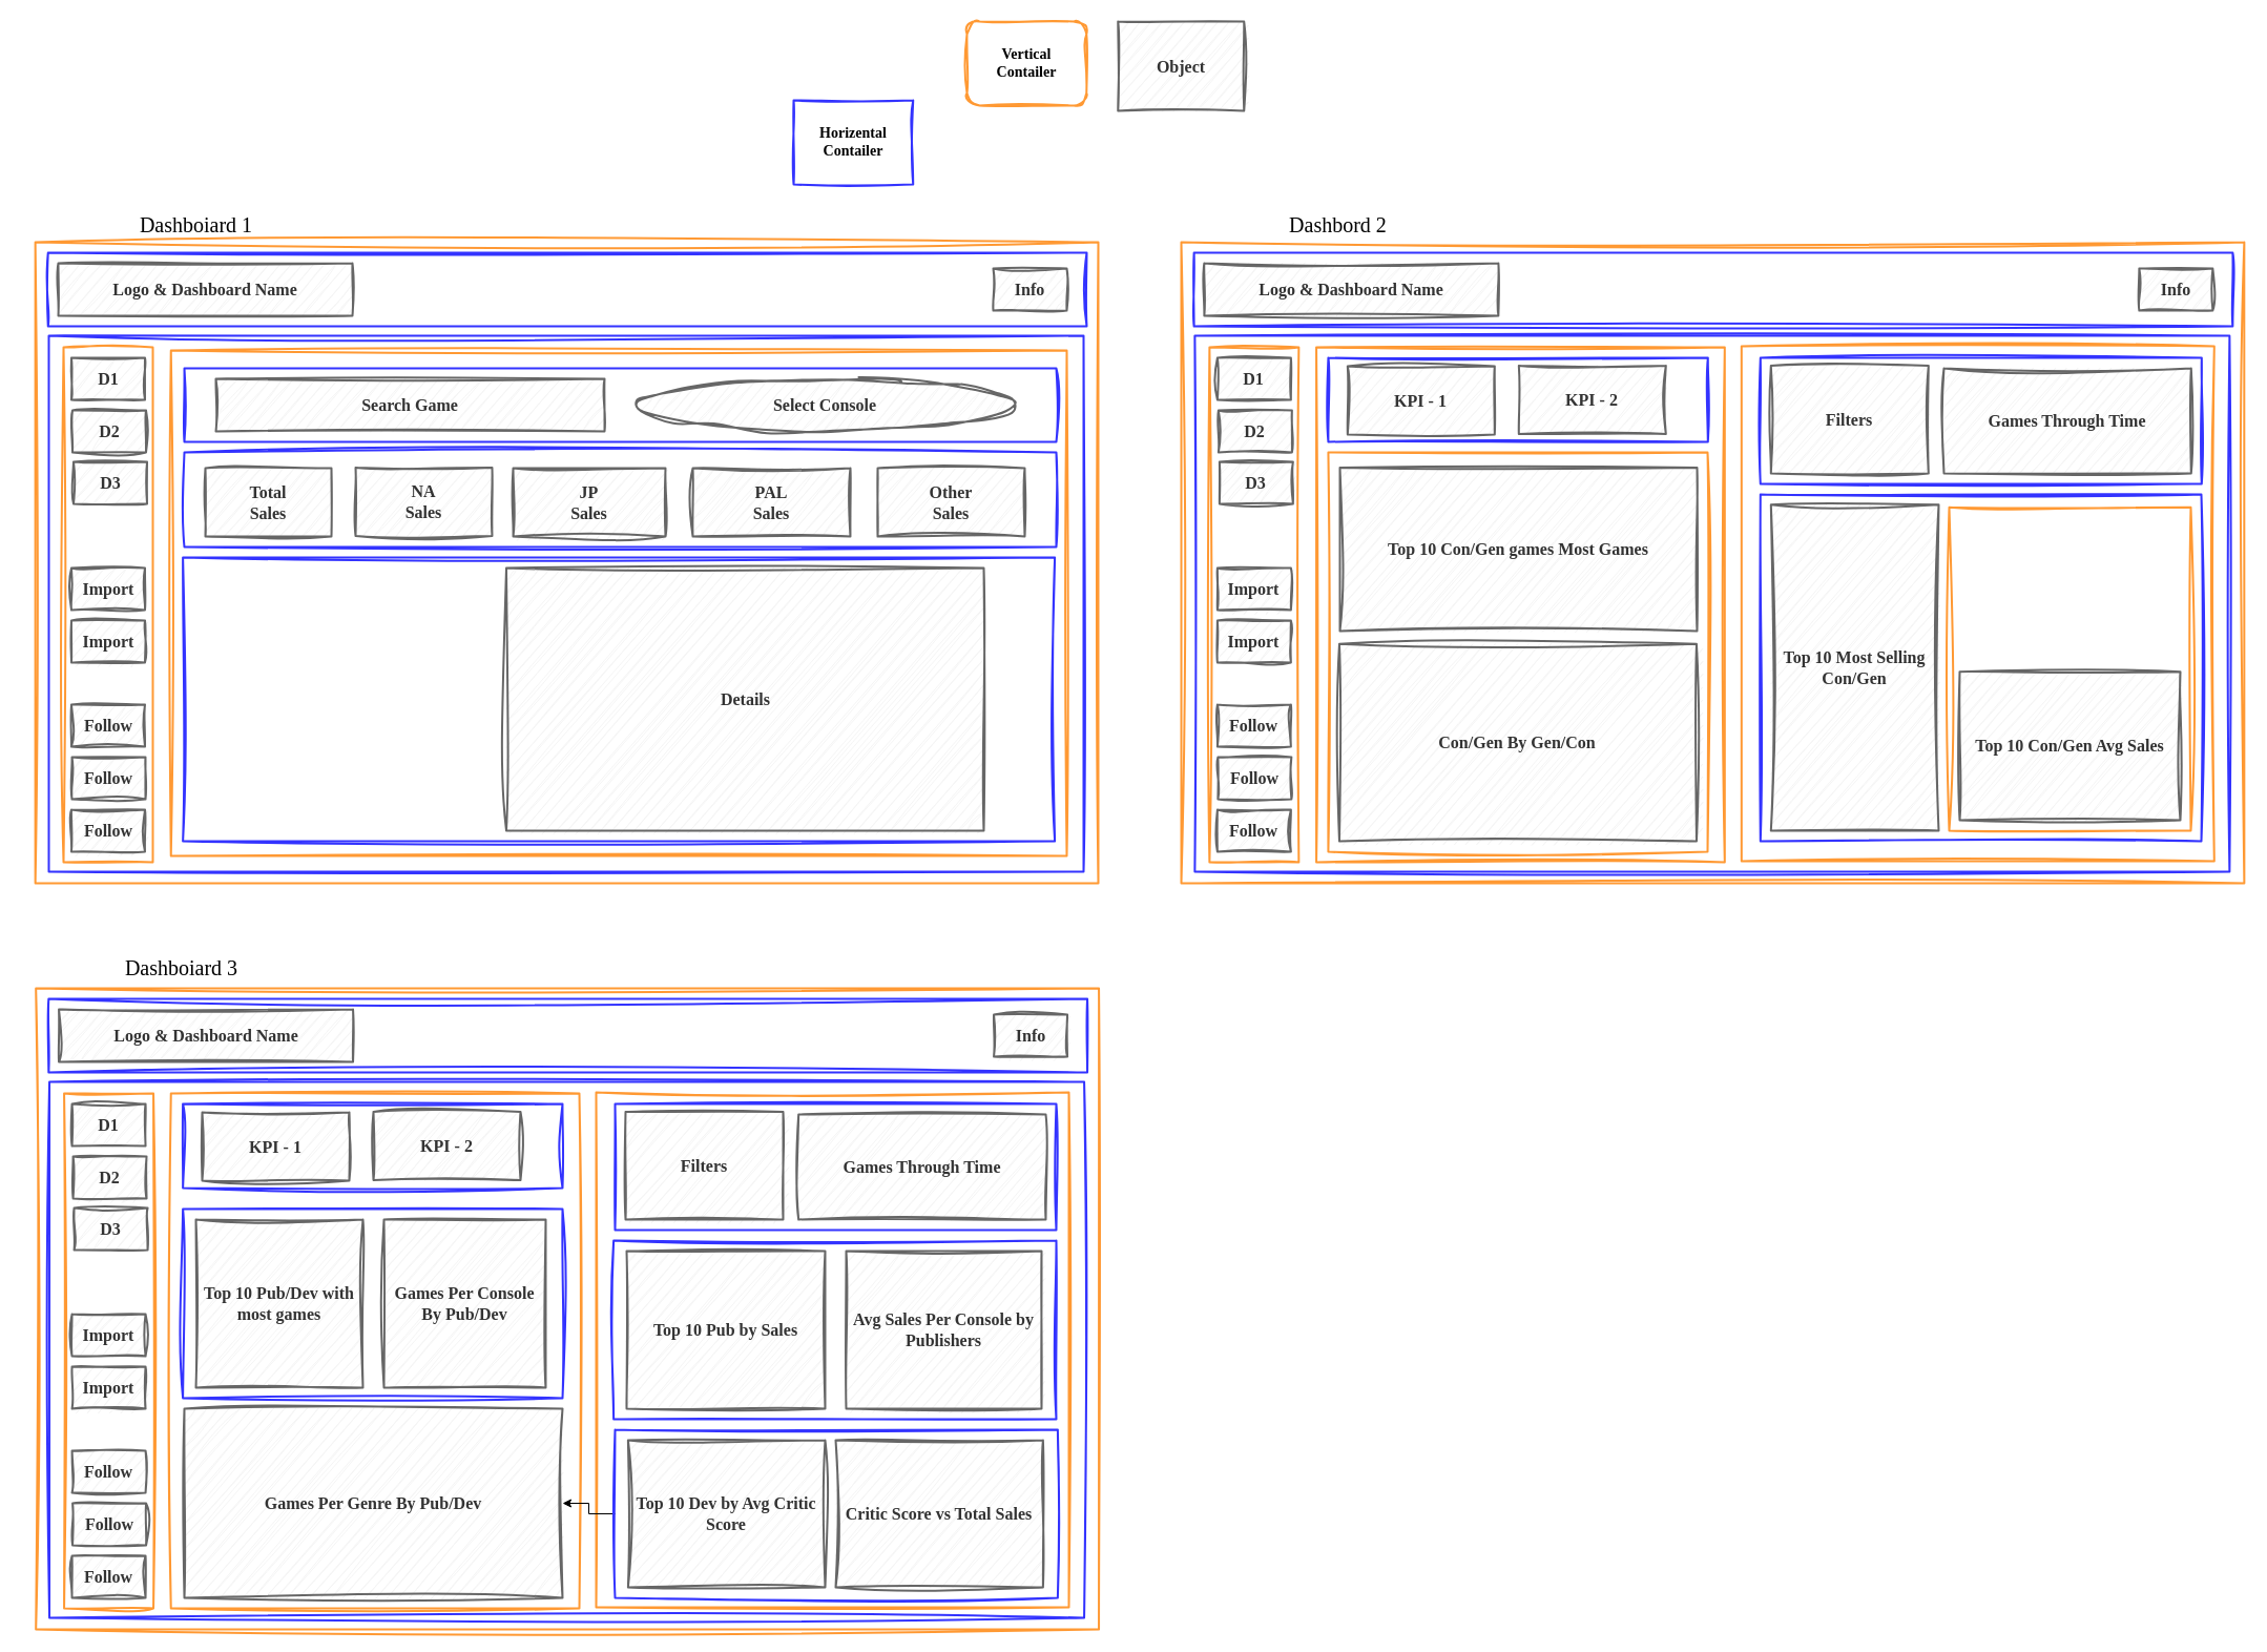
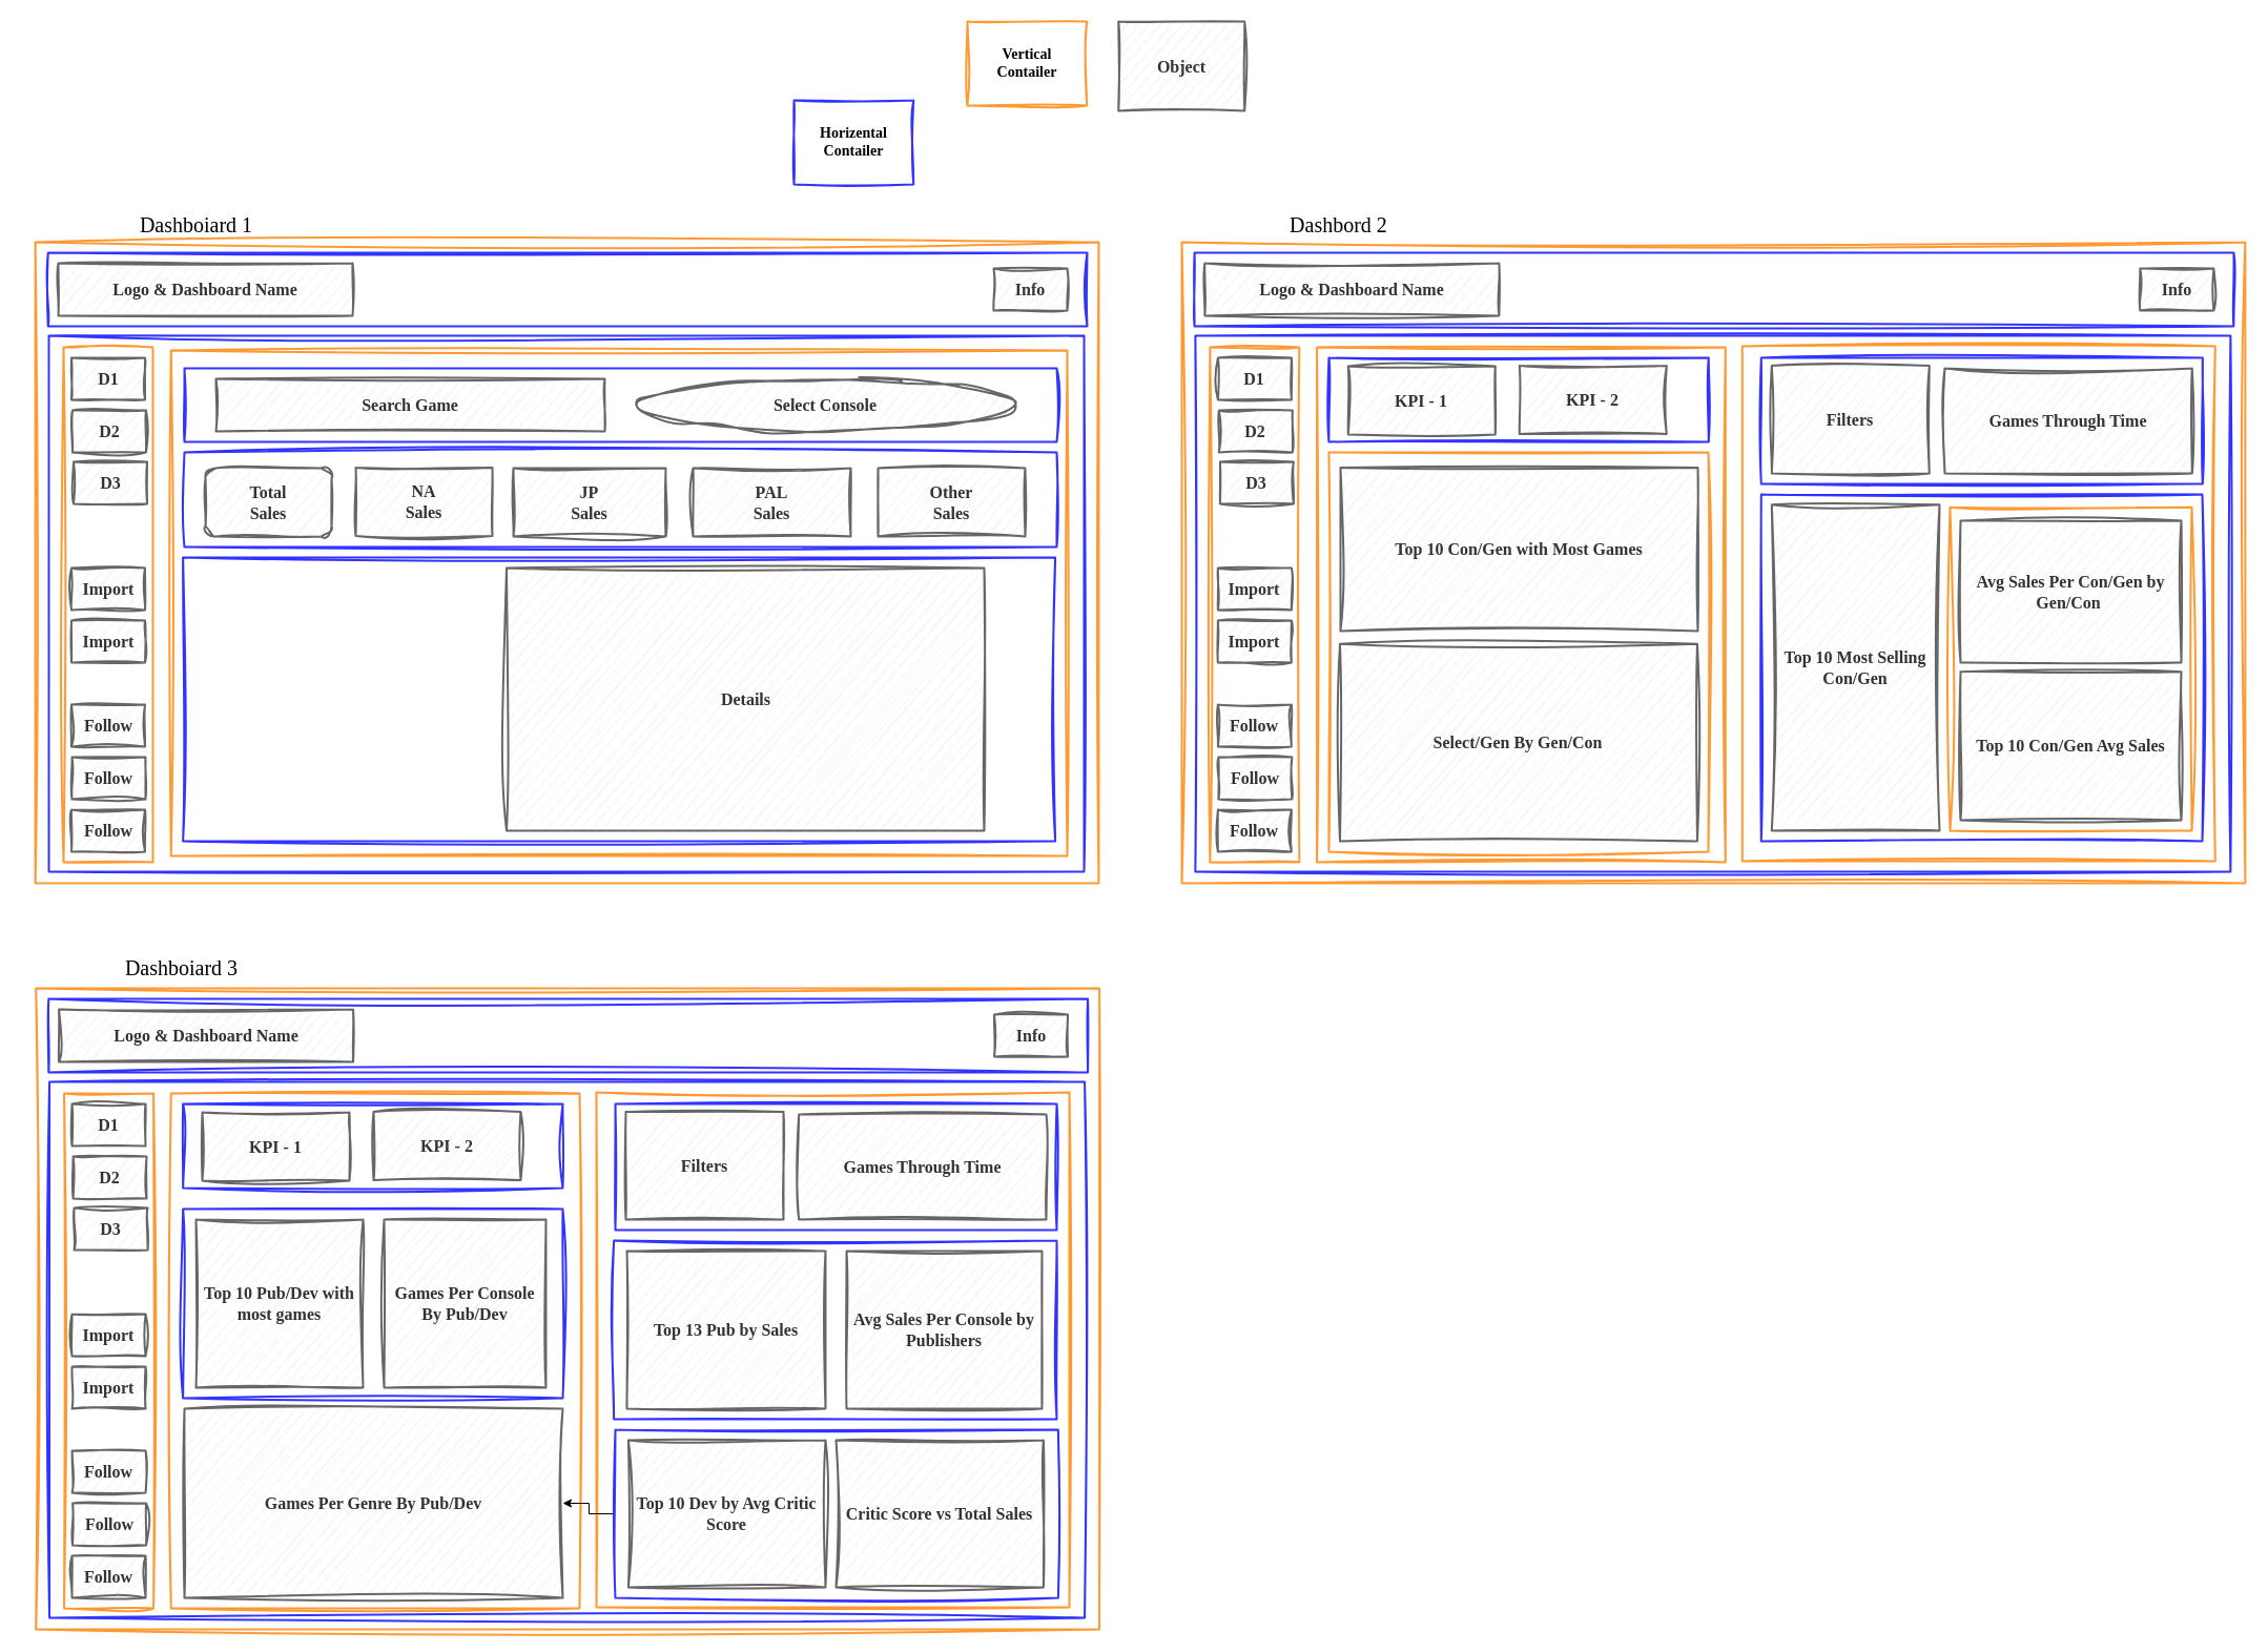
- <mxCell id="94" value="Vertical&lt;br&gt;Contailer" style="whiteSpace=wrap;html=1;fillColor=none;strokeColor=#FF9933;strokeWidth=2;sketch=1;curveFitting=1;jiggle=2;fontFamily=Architects Daughter;fontSource=https%3A%2F%2Ffonts.googleapis.com%2Fcss%3Ffamily%3DArchitects%2BDaughter;fontStyle=1;fontSize=14;rounded=1;" vertex="1" parent="1"><mxGeometry x="920" y="20" width="113.75" height="80" as="geometry" /></mxCell>
+ <mxCell id="94" value="Vertical&lt;br&gt;Contailer" style="rounded=0;whiteSpace=wrap;html=1;fillColor=none;strokeColor=#FF9933;strokeWidth=2;sketch=1;curveFitting=1;jiggle=2;fontFamily=Architects Daughter;fontSource=https%3A%2F%2Ffonts.googleapis.com%2Fcss%3Ffamily%3DArchitects%2BDaughter;fontStyle=1;fontSize=14;" vertex="1" parent="1"><mxGeometry x="920" y="20" width="113.75" height="80" as="geometry" /></mxCell>
- <mxCell id="20" value="Total&lt;div&gt;Sales&lt;/div&gt;" style="rounded=0;whiteSpace=wrap;html=1;fillColor=#f5f5f5;fontColor=#333333;strokeColor=#666666;strokeWidth=2;sketch=1;curveFitting=1;jiggle=2;fontFamily=Architects Daughter;fontSource=https%3A%2F%2Ffonts.googleapis.com%2Fcss%3Ffamily%3DArchitects%2BDaughter;fontSize=16;fontStyle=1" vertex="1" parent="1"><mxGeometry x="195" y="445" width="120" height="65" as="geometry" /></mxCell>
+ <mxCell id="20" value="Total&lt;div&gt;Sales&lt;/div&gt;" style="whiteSpace=wrap;html=1;fillColor=#f5f5f5;fontColor=#333333;strokeColor=#666666;strokeWidth=2;sketch=1;curveFitting=1;jiggle=2;fontFamily=Architects Daughter;fontSource=https%3A%2F%2Ffonts.googleapis.com%2Fcss%3Ffamily%3DArchitects%2BDaughter;fontSize=16;fontStyle=1;rounded=1;" vertex="1" parent="1"><mxGeometry x="195" y="445" width="120" height="65" as="geometry" /></mxCell>
- <mxCell id="86" value="Top 10 Con/Gen games Most Games" style="rounded=0;whiteSpace=wrap;html=1;fillColor=#f5f5f5;fontColor=#333333;strokeColor=#666666;strokeWidth=2;sketch=1;curveFitting=1;jiggle=2;fontFamily=Architects Daughter;fontSource=https%3A%2F%2Ffonts.googleapis.com%2Fcss%3Ffamily%3DArchitects%2BDaughter;fontSize=16;fontStyle=1" vertex="1" parent="1"><mxGeometry x="1275" y="444.5" width="340" height="155.5" as="geometry" /></mxCell>
+ <mxCell id="86" value="Top 10 Con/Gen with Most Games" style="rounded=0;whiteSpace=wrap;html=1;fillColor=#f5f5f5;fontColor=#333333;strokeColor=#666666;strokeWidth=2;sketch=1;curveFitting=1;jiggle=2;fontFamily=Architects Daughter;fontSource=https%3A%2F%2Ffonts.googleapis.com%2Fcss%3Ffamily%3DArchitects%2BDaughter;fontSize=16;fontStyle=1" vertex="1" parent="1"><mxGeometry x="1275" y="444.5" width="340" height="155.5" as="geometry" /></mxCell>
+ <mxCell id="91" value="Avg Sales Per Con/Gen by Gen/Con&amp;nbsp;" style="rounded=0;whiteSpace=wrap;html=1;fillColor=#f5f5f5;fontColor=#333333;strokeColor=#666666;strokeWidth=2;sketch=1;curveFitting=1;jiggle=2;fontFamily=Architects Daughter;fontSource=https%3A%2F%2Ffonts.googleapis.com%2Fcss%3Ffamily%3DArchitects%2BDaughter;fontSize=16;fontStyle=1" vertex="1" parent="1"><mxGeometry x="1865" y="495" width="210" height="135" as="geometry" /></mxCell>
- <mxCell id="87" value="Con/Gen By Gen/Con" style="rounded=0;whiteSpace=wrap;html=1;fillColor=#f5f5f5;fontColor=#333333;strokeColor=#666666;strokeWidth=2;sketch=1;curveFitting=1;jiggle=2;fontFamily=Architects Daughter;fontSource=https%3A%2F%2Ffonts.googleapis.com%2Fcss%3Ffamily%3DArchitects%2BDaughter;fontSize=16;fontStyle=1" vertex="1" parent="1"><mxGeometry x="1274.47" y="612.25" width="340" height="187.75" as="geometry" /></mxCell>
+ <mxCell id="87" value="Select/Gen By Gen/Con" style="rounded=0;whiteSpace=wrap;html=1;fillColor=#f5f5f5;fontColor=#333333;strokeColor=#666666;strokeWidth=2;sketch=1;curveFitting=1;jiggle=2;fontFamily=Architects Daughter;fontSource=https%3A%2F%2Ffonts.googleapis.com%2Fcss%3Ffamily%3DArchitects%2BDaughter;fontSize=16;fontStyle=1" vertex="1" parent="1"><mxGeometry x="1274.47" y="612.25" width="340" height="187.75" as="geometry" /></mxCell>
- <mxCell id="55" value="Top 10 Pub by Sales" style="rounded=0;whiteSpace=wrap;html=1;fillColor=#f5f5f5;fontColor=#333333;strokeColor=#666666;strokeWidth=2;sketch=1;curveFitting=1;jiggle=2;fontFamily=Architects Daughter;fontSource=https%3A%2F%2Ffonts.googleapis.com%2Fcss%3Ffamily%3DArchitects%2BDaughter;fontSize=16;fontStyle=1" vertex="1" parent="1"><mxGeometry x="596" y="1190" width="189" height="150" as="geometry" /></mxCell>
+ <mxCell id="55" value="Top 13 Pub by Sales" style="rounded=0;whiteSpace=wrap;html=1;fillColor=#f5f5f5;fontColor=#333333;strokeColor=#666666;strokeWidth=2;sketch=1;curveFitting=1;jiggle=2;fontFamily=Architects Daughter;fontSource=https%3A%2F%2Ffonts.googleapis.com%2Fcss%3Ffamily%3DArchitects%2BDaughter;fontSize=16;fontStyle=1" vertex="1" parent="1"><mxGeometry x="596" y="1190" width="189" height="150" as="geometry" /></mxCell>
